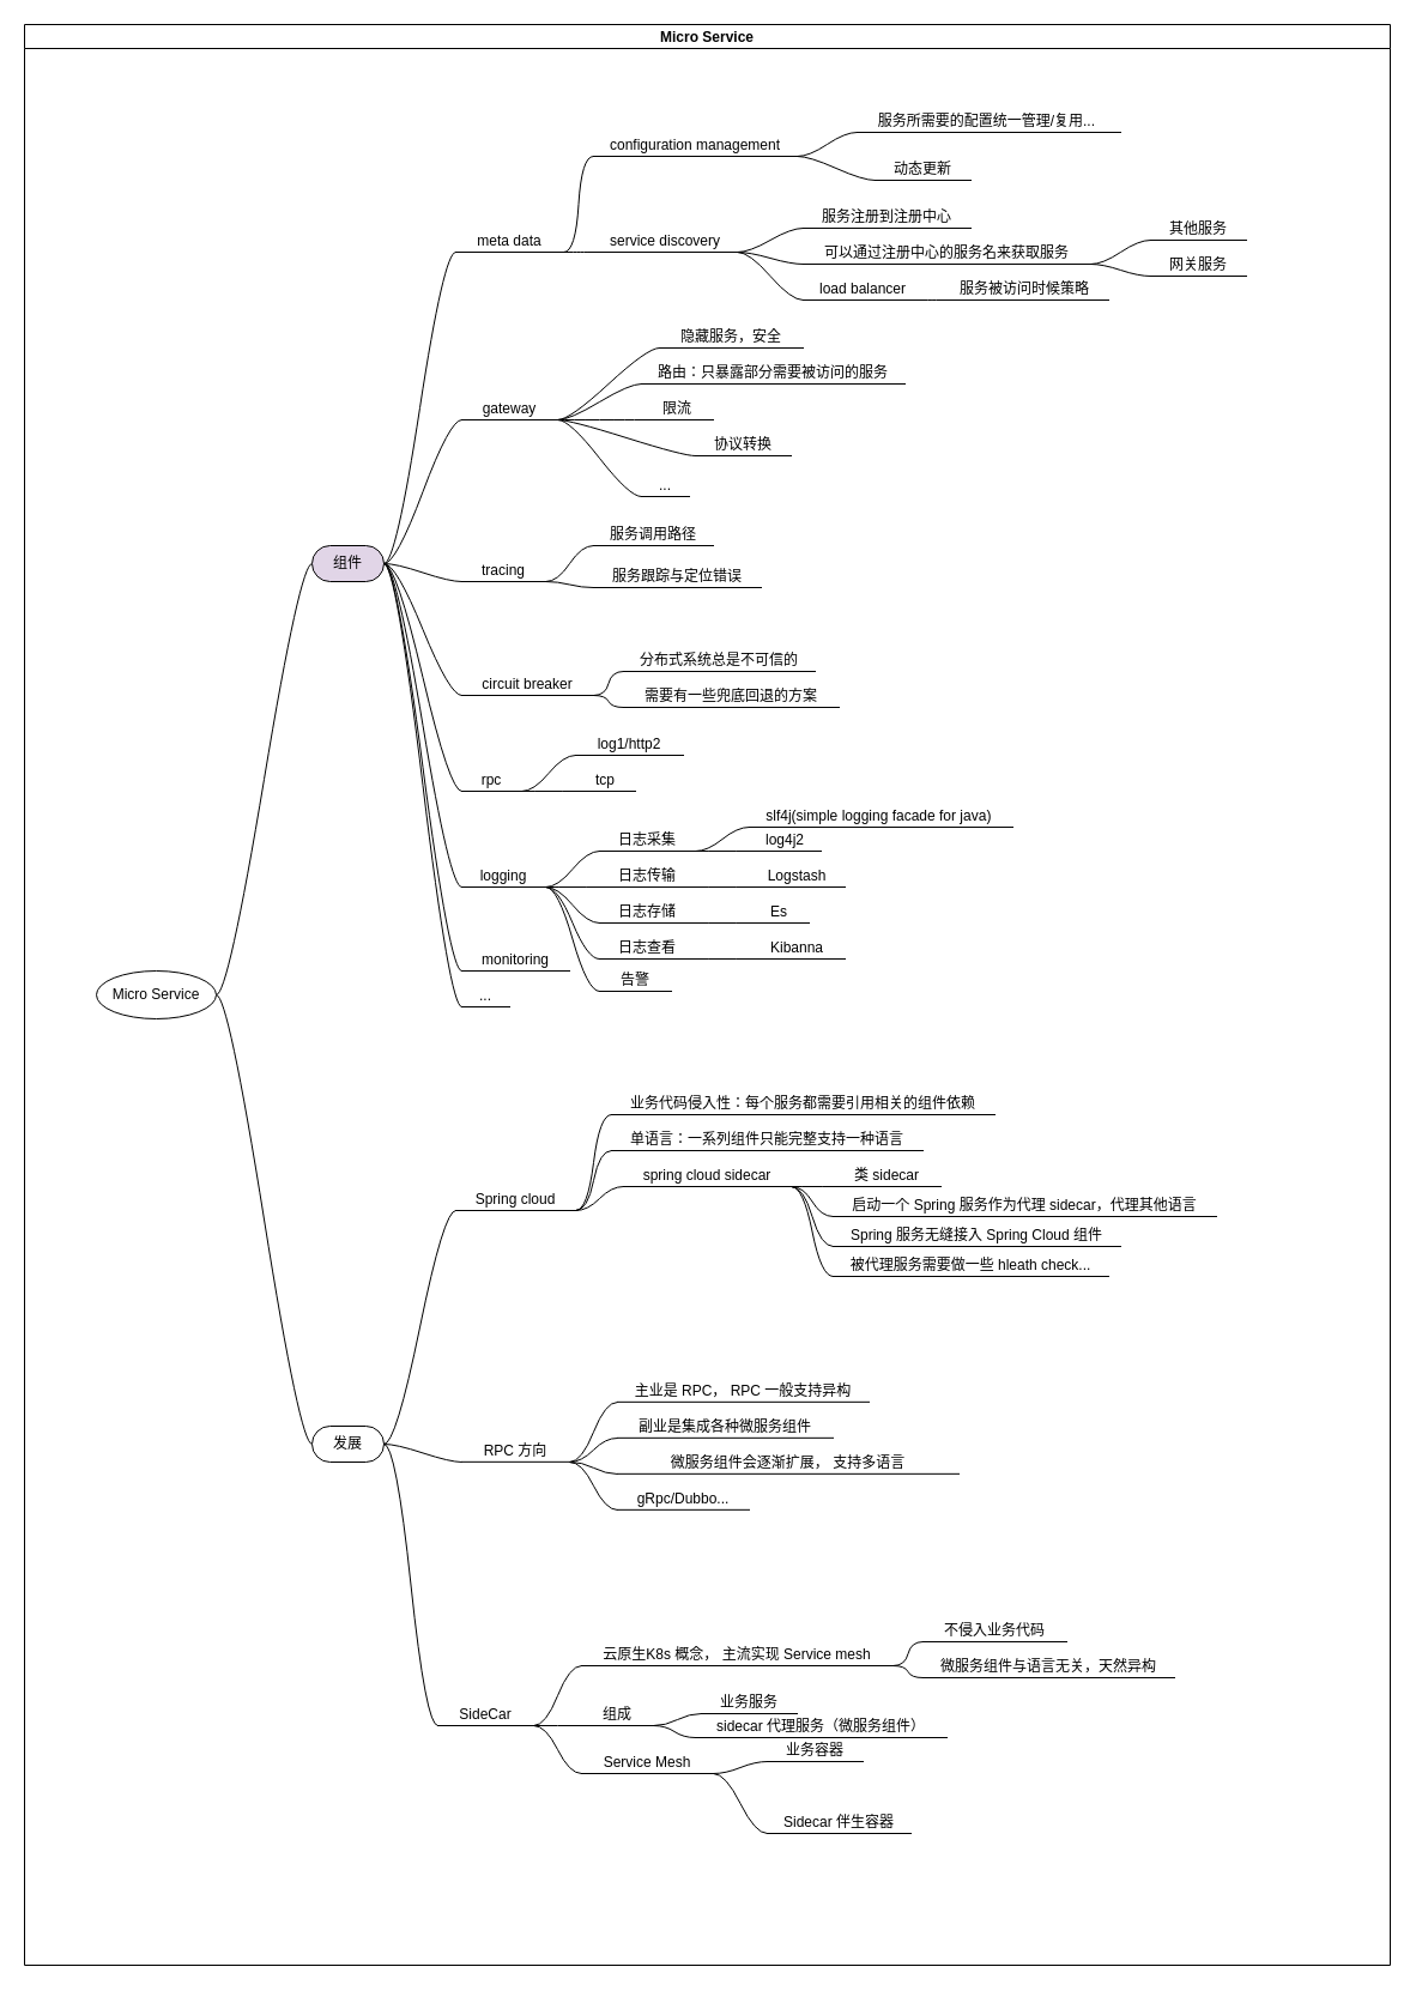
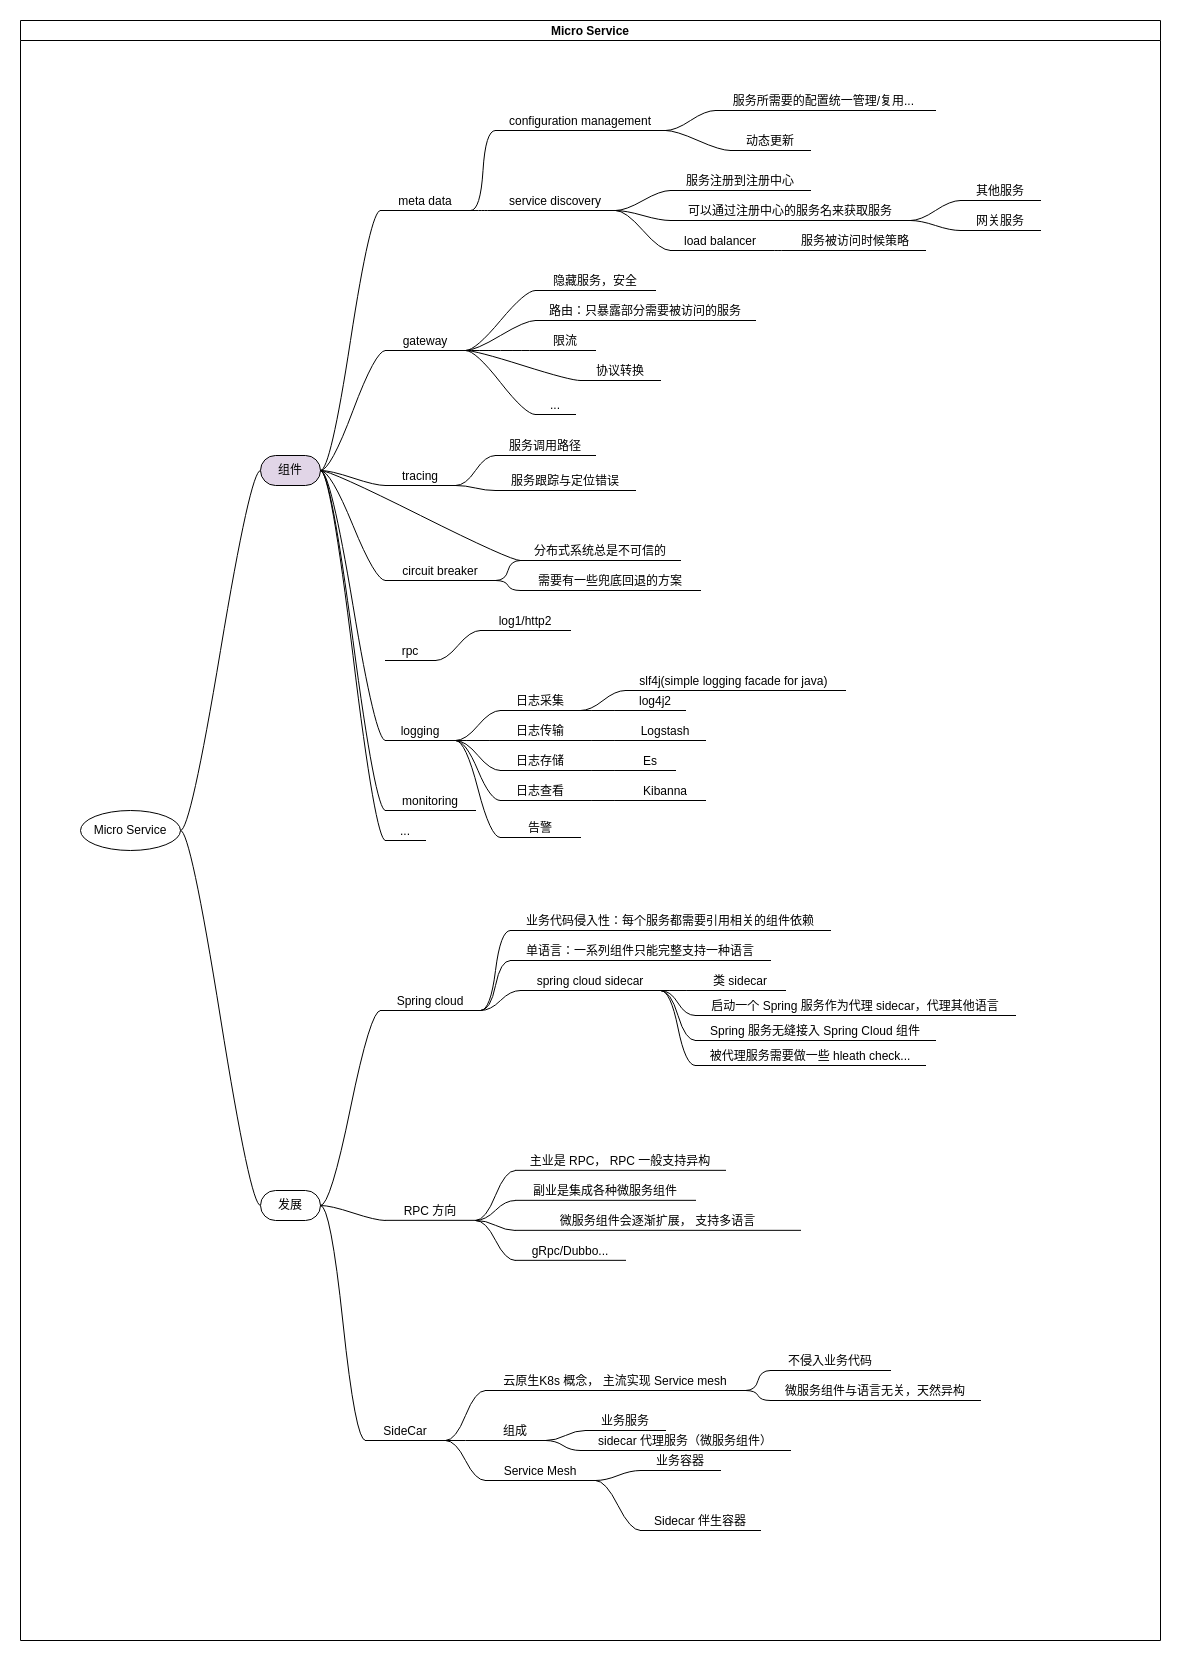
- <mxCell id="71" value="隐藏服务，安全" style="whiteSpace=wrap;html=1;shape=partialRectangle;top=0;left=0;bottom=1;right=0;points=[[0,1],[1,1]];fillColor=none;align=center;verticalAlign=bottom;routingCenterY=0.5;snapToPoint=1;recursiveResize=0;autosize=1;treeFolding=1;treeMoving=1;newEdgeStyle={&quot;edgeStyle&quot;:&quot;entityRelationEdgeStyle&quot;,&quot;startArrow&quot;:&quot;none&quot;,&quot;endArrow&quot;:&quot;none&quot;,&quot;segment&quot;:10,&quot;curved&quot;:1};" vertex="1" parent="2"><mxGeometry x="530" y="250" width="120" height="20" as="geometry" /></mxCell>
+ <mxCell id="71" value="隐藏服务，安全" style="whiteSpace=wrap;html=1;shape=partialRectangle;top=0;left=0;bottom=1;right=0;points=[[0,1],[1,1]];fillColor=none;align=center;verticalAlign=bottom;routingCenterY=0.5;snapToPoint=1;recursiveResize=0;autosize=1;treeFolding=1;treeMoving=1;newEdgeStyle={&quot;edgeStyle&quot;:&quot;entityRelationEdgeStyle&quot;,&quot;startArrow&quot;:&quot;none&quot;,&quot;endArrow&quot;:&quot;none&quot;,&quot;segment&quot;:10,&quot;curved&quot;:1};" vertex="1" parent="2"><mxGeometry x="515" y="250" width="120" height="20" as="geometry" /></mxCell>
- <mxCell id="14" value="" style="edgeStyle=entityRelationEdgeStyle;startArrow=none;endArrow=none;segment=10;curved=1;rounded=0;" parent="2" source="6" target="15" edge="1"><mxGeometry relative="1" as="geometry"><mxPoint x="310" y="470" as="sourcePoint" /></mxGeometry></mxCell>
+ <mxCell id="14" value="" style="edgeStyle=entityRelationEdgeStyle;startArrow=none;endArrow=none;segment=10;curved=1;rounded=0;" parent="2" source="6" target="81" edge="1"><mxGeometry relative="1" as="geometry"><mxPoint x="310" y="470" as="sourcePoint" /></mxGeometry></mxCell>
- <mxCell id="129" value="tcp" style="whiteSpace=wrap;html=1;shape=partialRectangle;top=0;left=0;bottom=1;right=0;points=[[0,1],[1,1]];fillColor=none;align=center;verticalAlign=bottom;routingCenterY=0.5;snapToPoint=1;recursiveResize=0;autosize=1;treeFolding=1;treeMoving=1;newEdgeStyle={&quot;edgeStyle&quot;:&quot;entityRelationEdgeStyle&quot;,&quot;startArrow&quot;:&quot;none&quot;,&quot;endArrow&quot;:&quot;none&quot;,&quot;segment&quot;:10,&quot;curved&quot;:1};" vertex="1" parent="2"><mxGeometry x="460" y="620" width="50" height="20" as="geometry" /></mxCell>
- <mxCell id="128" value="" style="edgeStyle=entityRelationEdgeStyle;startArrow=none;endArrow=none;segment=10;curved=1;rounded=0;" edge="1" target="129" source="15" parent="2"><mxGeometry relative="1" as="geometry"><mxPoint x="310" y="470" as="sourcePoint" /></mxGeometry></mxCell>
- <mxCell id="125" value="告警" style="whiteSpace=wrap;html=1;shape=partialRectangle;top=0;left=0;bottom=1;right=0;points=[[0,1],[1,1]];fillColor=none;align=center;verticalAlign=bottom;routingCenterY=0.5;snapToPoint=1;recursiveResize=0;autosize=1;treeFolding=1;treeMoving=1;newEdgeStyle={&quot;edgeStyle&quot;:&quot;entityRelationEdgeStyle&quot;,&quot;startArrow&quot;:&quot;none&quot;,&quot;endArrow&quot;:&quot;none&quot;,&quot;segment&quot;:10,&quot;curved&quot;:1};" vertex="1" parent="2"><mxGeometry x="480" y="787.0" width="60" height="20" as="geometry" /></mxCell>
+ <mxCell id="125" value="告警" style="whiteSpace=wrap;html=1;shape=partialRectangle;top=0;left=0;bottom=1;right=0;points=[[0,1],[1,1]];fillColor=none;align=center;verticalAlign=bottom;routingCenterY=0.5;snapToPoint=1;recursiveResize=0;autosize=1;treeFolding=1;treeMoving=1;newEdgeStyle={&quot;edgeStyle&quot;:&quot;entityRelationEdgeStyle&quot;,&quot;startArrow&quot;:&quot;none&quot;,&quot;endArrow&quot;:&quot;none&quot;,&quot;segment&quot;:10,&quot;curved&quot;:1};" vertex="1" parent="2"><mxGeometry x="480" y="787.0" width="80" height="30" as="geometry" /></mxCell>
